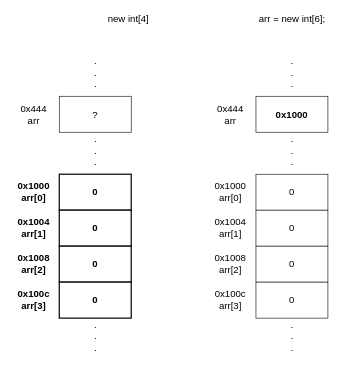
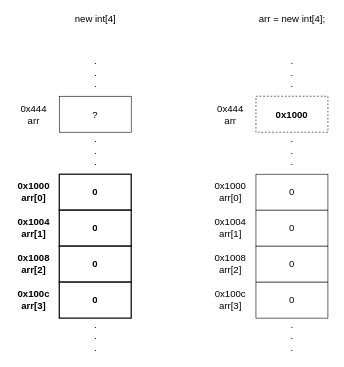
- <mxCell id="28" value="new int[4]" style="text;html=1;align=center;verticalAlign=middle;resizable=0;points=[];autosize=1;fontSize=16;" parent="1" vertex="1"><mxGeometry x="173" y="20" width="80" height="20" as="geometry" /></mxCell>
+ <mxCell id="28" value="new int[4]" style="text;html=1;align=center;verticalAlign=middle;resizable=0;points=[];autosize=1;fontSize=16;" parent="1" vertex="1"><mxGeometry x="118" y="20" width="80" height="20" as="geometry" /></mxCell>
- <mxCell id="29" value="arr = new int[6];" style="text;html=1;align=center;verticalAlign=middle;resizable=0;points=[];autosize=1;fontSize=16;" parent="1" vertex="1"><mxGeometry x="421" y="20" width="130" height="20" as="geometry" /></mxCell>
+ <mxCell id="29" value="arr = new int[4];" style="text;html=1;align=center;verticalAlign=middle;resizable=0;points=[];autosize=1;fontSize=16;" parent="1" vertex="1"><mxGeometry x="421" y="20" width="130" height="20" as="geometry" /></mxCell>
- <mxCell id="15" value="0x1000" style="rounded=0;whiteSpace=wrap;html=1;fontSize=16;fontStyle=1" parent="1" vertex="1"><mxGeometry x="426" y="160" width="120" height="60" as="geometry" /></mxCell>
+ <mxCell id="15" value="0x1000" style="rounded=0;whiteSpace=wrap;html=1;fontSize=16;fontStyle=1;dashed=1;" parent="1" vertex="1"><mxGeometry x="426" y="160" width="120" height="60" as="geometry" /></mxCell>
